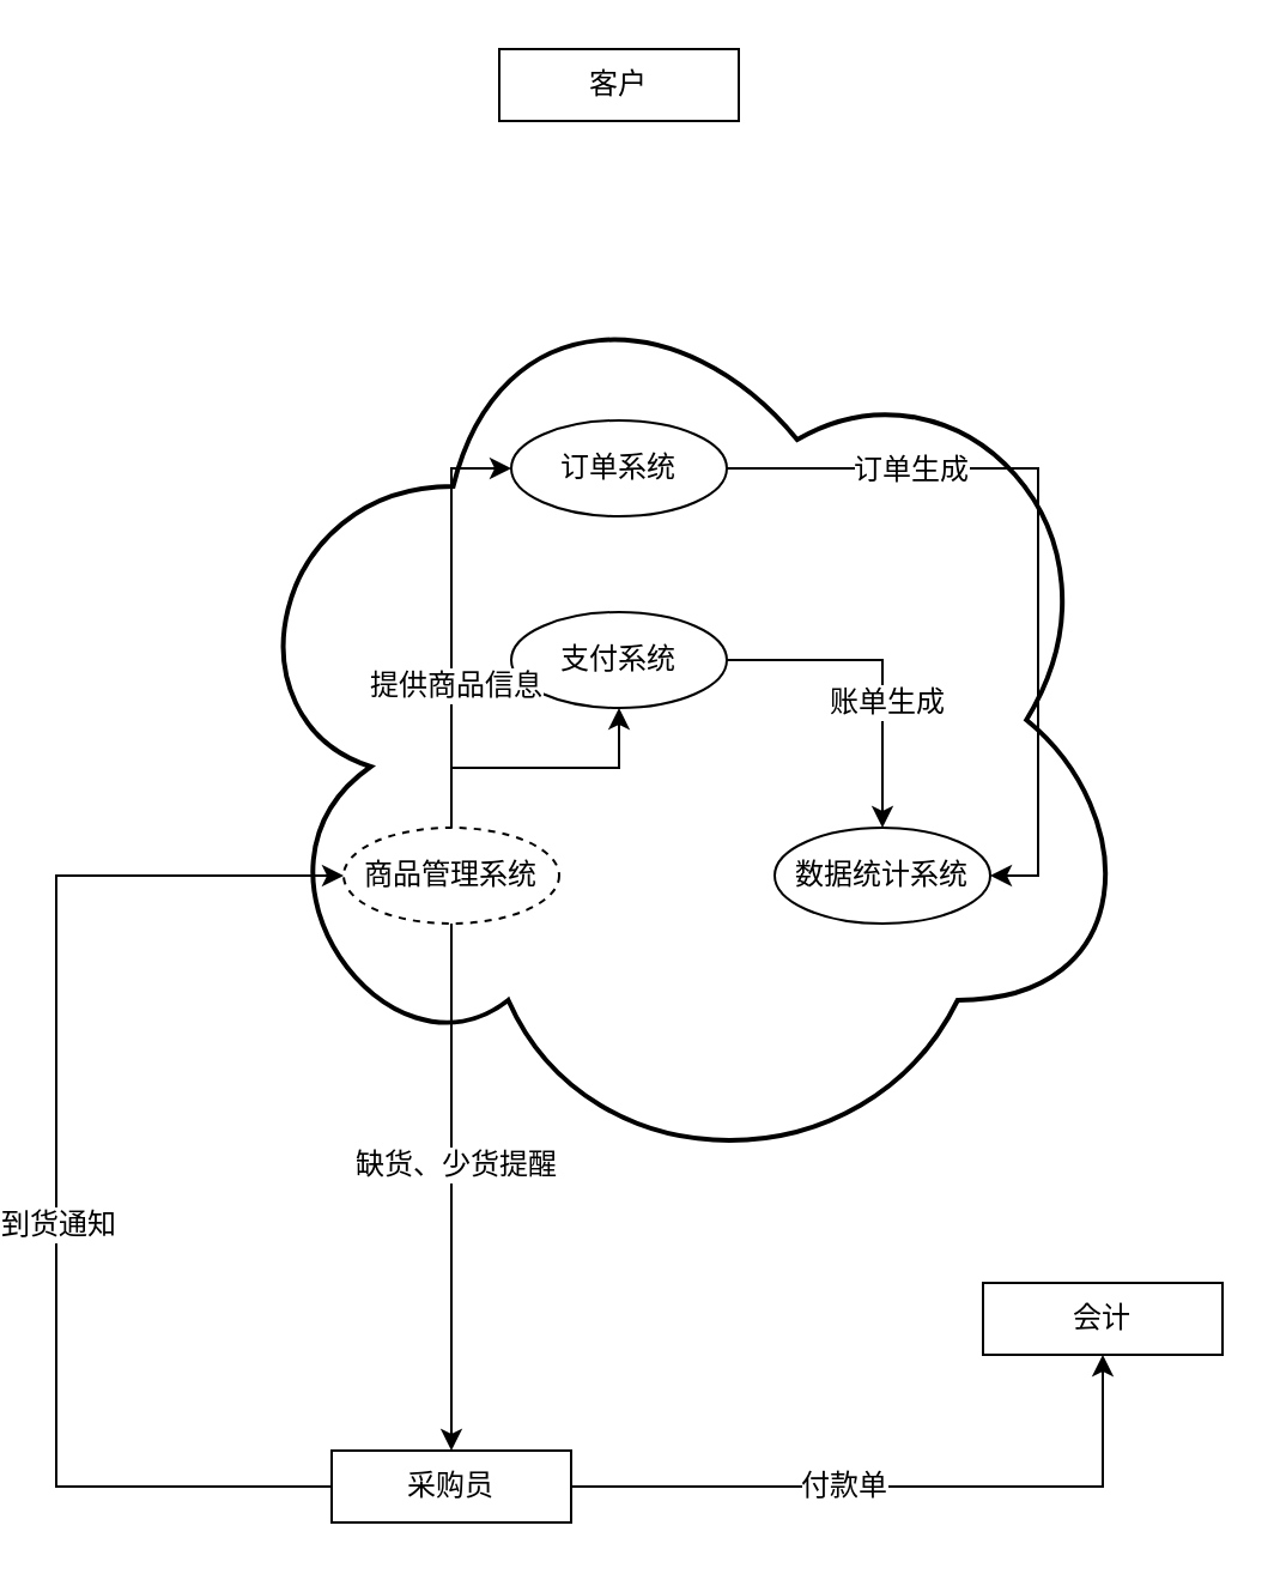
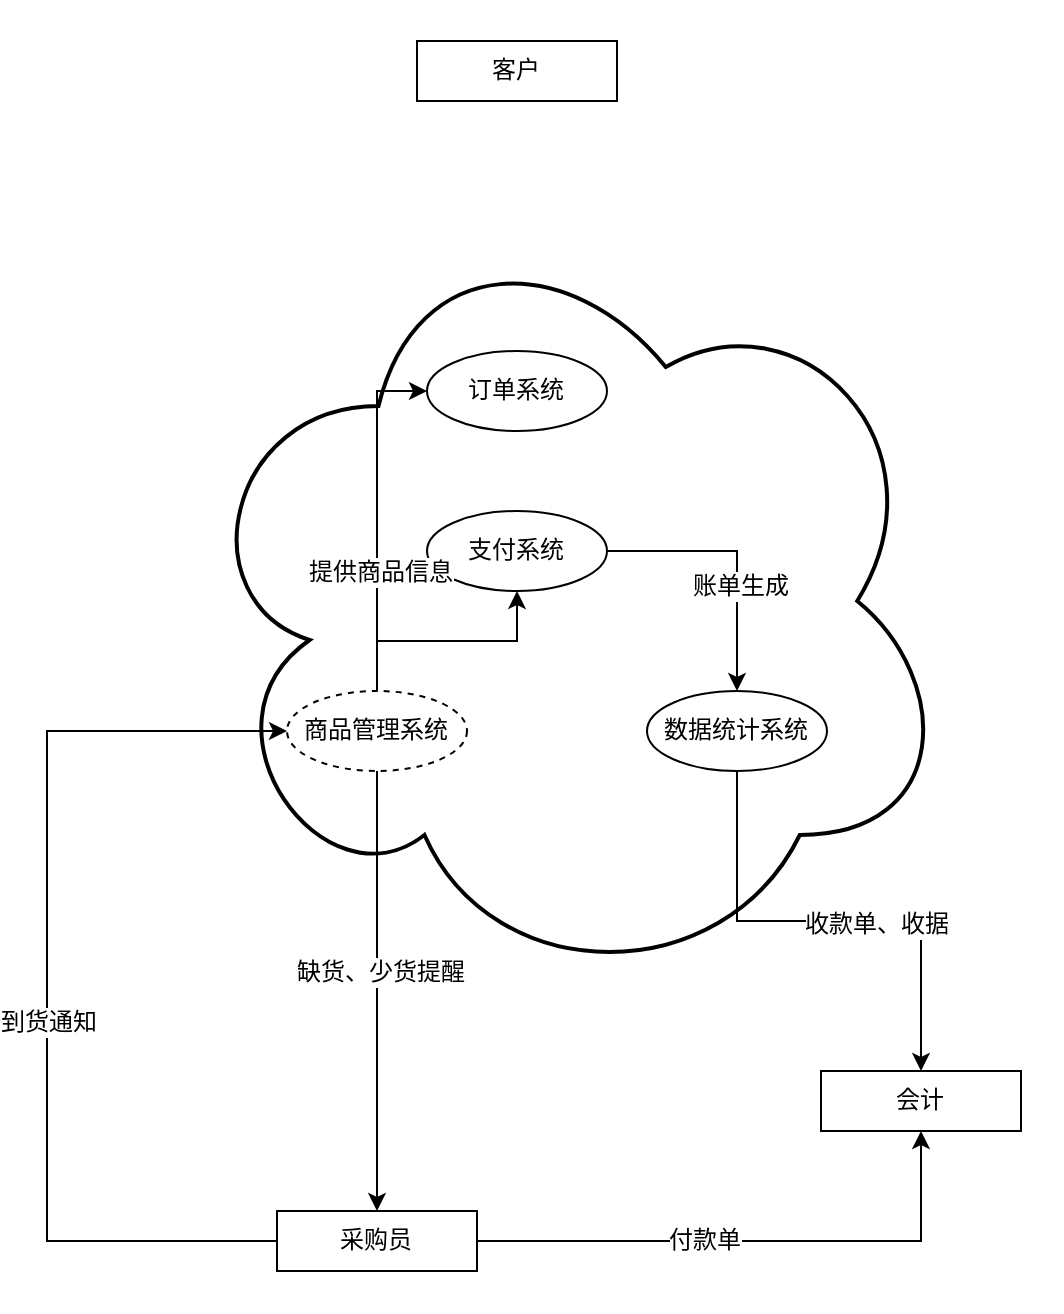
- <mxCell id="10" style="edgeStyle=orthogonalEdgeStyle;rounded=0;orthogonalLoop=1;jettySize=auto;html=1;entryX=1;entryY=0.5;entryDx=0;entryDy=0;" edge="1" parent="1" source="12" target="24"><mxGeometry relative="1" as="geometry" /></mxCell>
- <mxCell id="11" value="订单生成" style="text;html=1;resizable=0;points=[];align=center;verticalAlign=middle;labelBackgroundColor=#ffffff;" vertex="1" connectable="0" parent="10"><mxGeometry x="-0.523" relative="1" as="geometry"><mxPoint as="offset" /></mxGeometry></mxCell>
+ <mxCell id="22" style="edgeStyle=orthogonalEdgeStyle;rounded=0;orthogonalLoop=1;jettySize=auto;html=1;" edge="1" parent="1" source="24" target="7"><mxGeometry relative="1" as="geometry" /></mxCell>
+ <mxCell id="23" value="收款单、收据" style="text;html=1;resizable=0;points=[];align=center;verticalAlign=middle;labelBackgroundColor=#ffffff;" vertex="1" connectable="0" parent="22"><mxGeometry x="0.19" y="-1" relative="1" as="geometry"><mxPoint as="offset" /></mxGeometry></mxCell>
